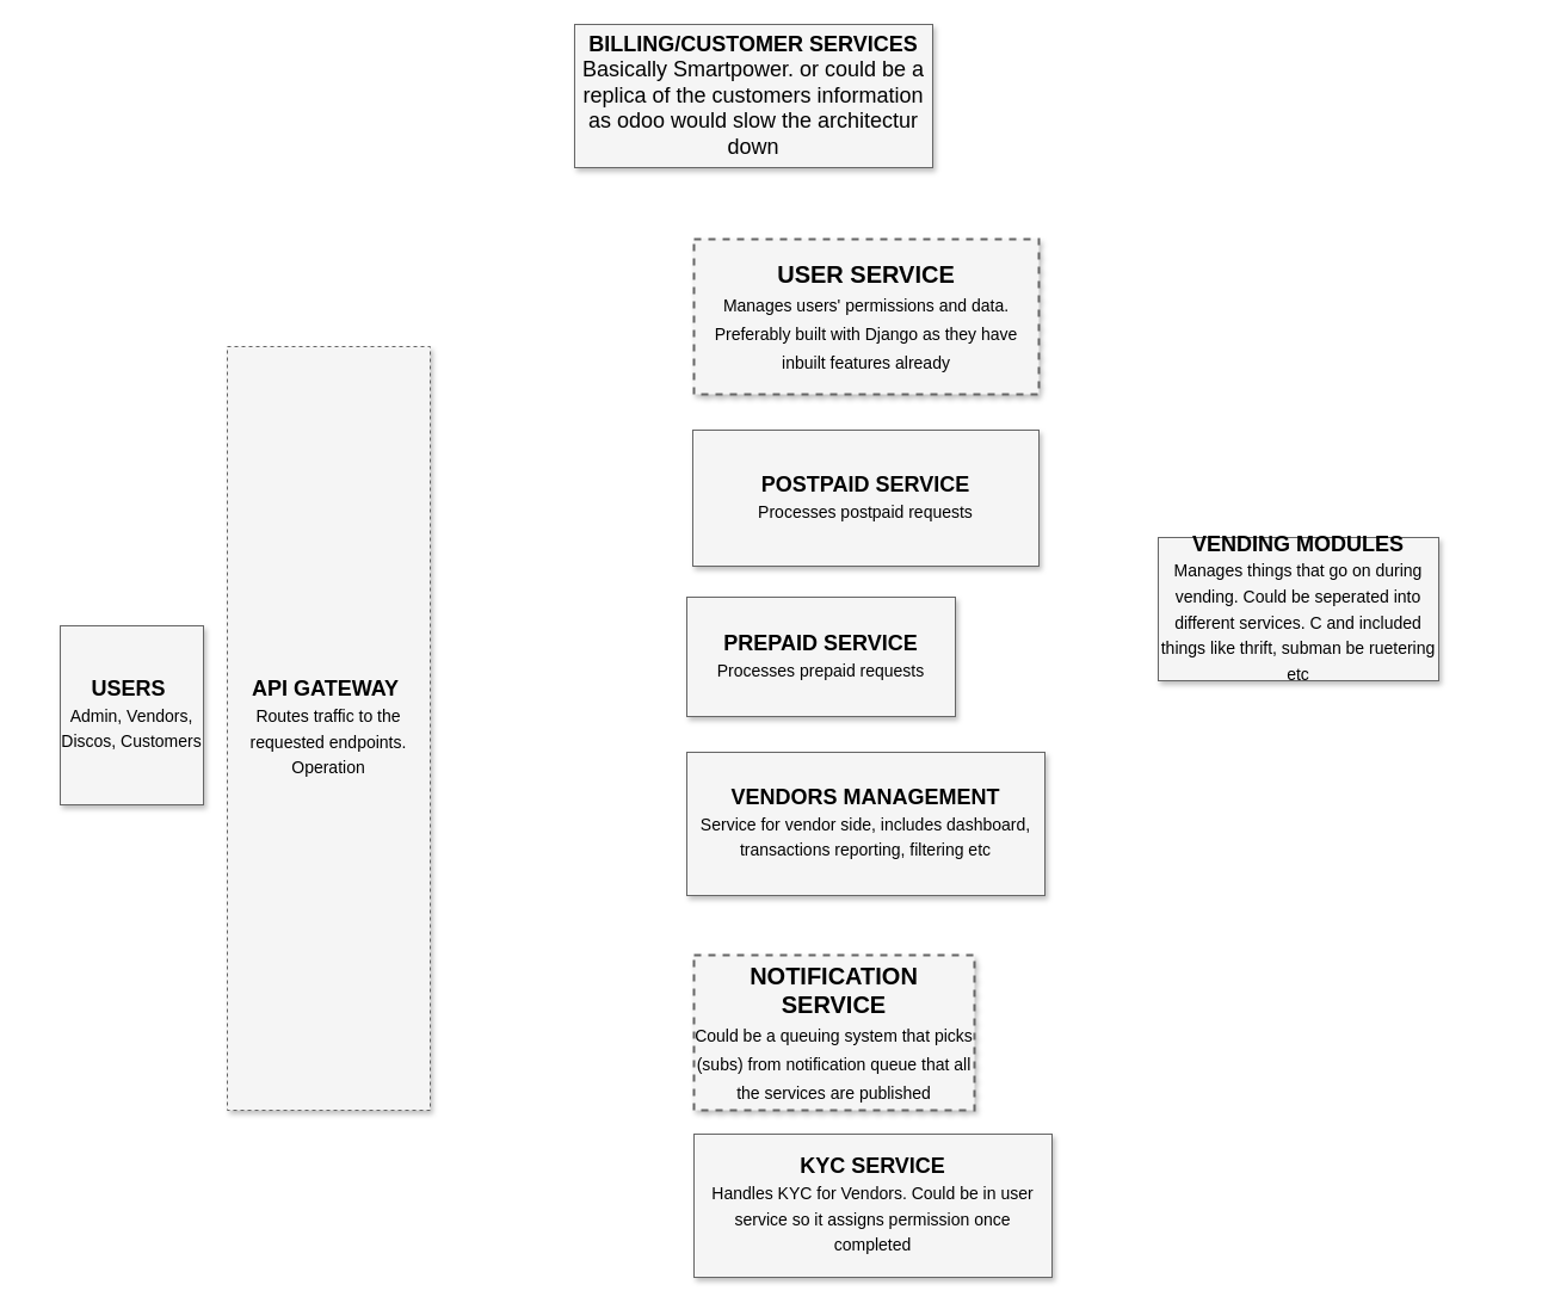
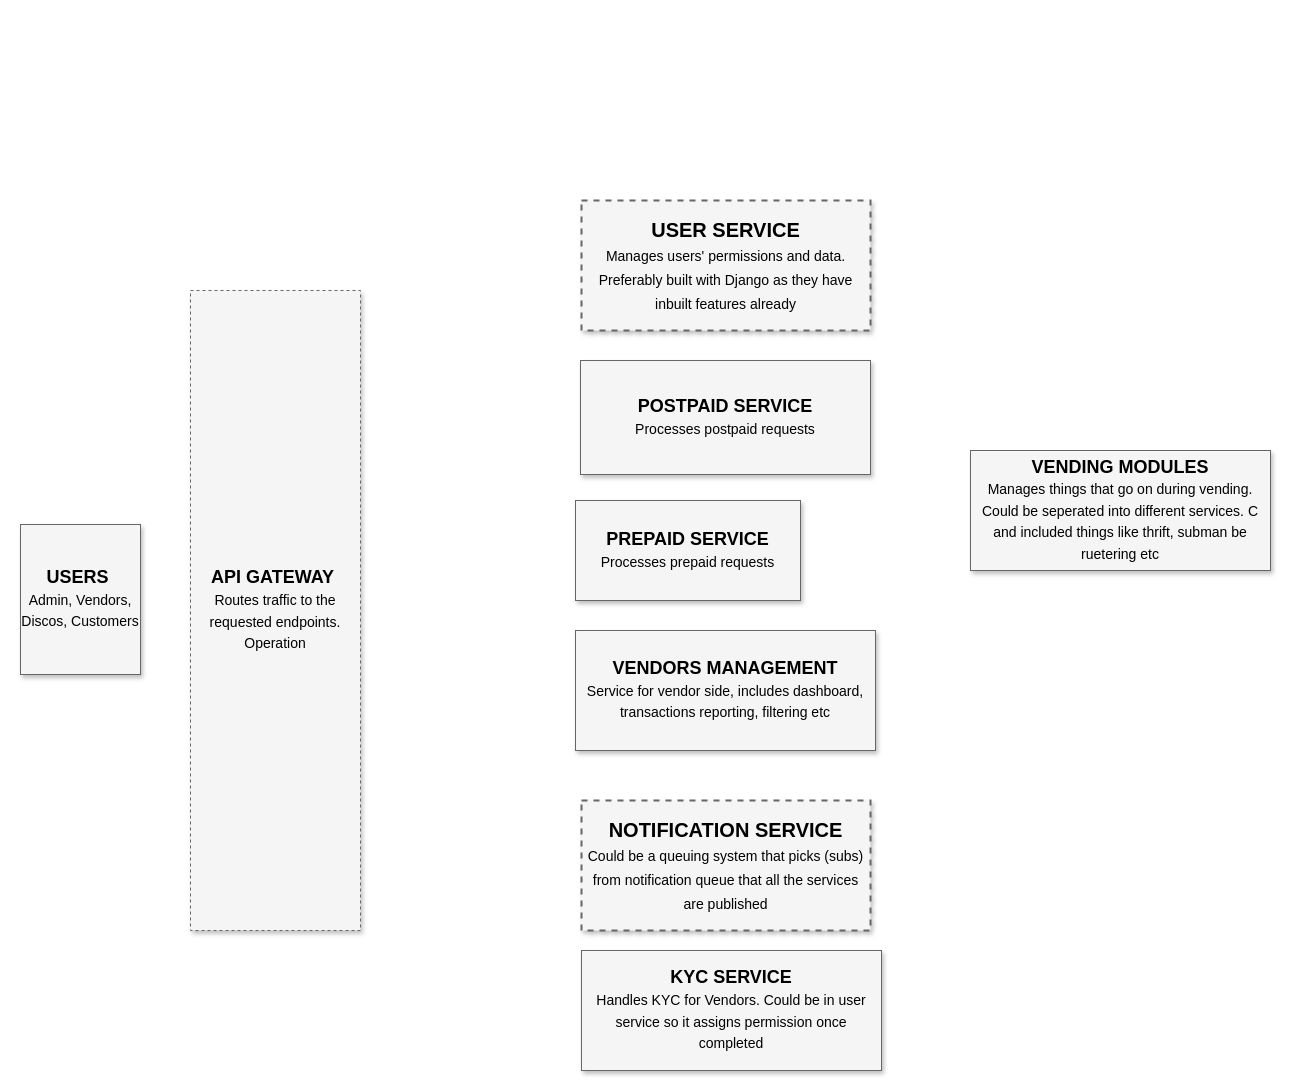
- <mxCell id="11" value="&lt;b&gt;BILLING/CUSTOMER SERVICES&lt;/b&gt;&lt;br&gt;Basically Smartpower. or could be a replica of the customers information as odoo would slow the architectur down" style="whiteSpace=wrap;html=1;shadow=1;fontSize=18;fillColor=#f5f5f5;strokeColor=#666666;" vertex="1" parent="1"><mxGeometry x="481" y="20" width="300" height="120" as="geometry" /></mxCell>
- <mxCell id="6" value="&lt;b&gt;VENDING MODULES&lt;/b&gt;&lt;br&gt;&lt;font style=&quot;font-size: 14px;&quot;&gt;Manages things that go on during vending. Could be seperated into different services. C and included things like thrift, subman be ruetering etc&lt;/font&gt;" style="whiteSpace=wrap;html=1;shadow=1;fontSize=18;fillColor=#f5f5f5;strokeColor=#666666;" parent="1" vertex="1"><mxGeometry x="970" y="450" width="235" height="120" as="geometry" /></mxCell>
+ <mxCell id="6" value="&lt;b&gt;VENDING MODULES&lt;/b&gt;&lt;br&gt;&lt;font style=&quot;font-size: 14px;&quot;&gt;Manages things that go on during vending. Could be seperated into different services. C and included things like thrift, subman be ruetering etc&lt;/font&gt;" style="whiteSpace=wrap;html=1;shadow=1;fontSize=18;fillColor=#f5f5f5;strokeColor=#666666;" parent="1" vertex="1"><mxGeometry x="970" y="450" width="300" height="120" as="geometry" /></mxCell>
- <mxCell id="7" value="&lt;b&gt;USERS&amp;nbsp;&lt;br&gt;&lt;/b&gt;&lt;font style=&quot;font-size: 14px;&quot;&gt;Admin, Vendors, Discos, Customers&lt;/font&gt;" style="whiteSpace=wrap;html=1;shadow=1;fontSize=18;fillColor=#f5f5f5;strokeColor=#666666;" parent="1" vertex="1"><mxGeometry x="50" y="524" width="120" height="150" as="geometry" /></mxCell>
+ <mxCell id="7" value="&lt;b&gt;USERS&amp;nbsp;&lt;br&gt;&lt;/b&gt;&lt;font style=&quot;font-size: 14px;&quot;&gt;Admin, Vendors, Discos, Customers&lt;/font&gt;" style="whiteSpace=wrap;html=1;shadow=1;fontSize=18;fillColor=#f5f5f5;strokeColor=#666666;" parent="1" vertex="1"><mxGeometry x="20" y="524" width="120" height="150" as="geometry" /></mxCell>
- <mxCell id="9" value="&lt;b&gt;NOTIFICATION SERVICE&lt;/b&gt;&lt;br&gt;&lt;span style=&quot;font-size: 14px;&quot;&gt;Could be a queuing system that picks (subs) from notification queue that all the services are published&lt;/span&gt;" style="whiteSpace=wrap;html=1;shadow=1;fontSize=20;fillColor=#f5f5f5;strokeColor=#666666;strokeWidth=2;dashed=1;" vertex="1" parent="1"><mxGeometry x="581" y="800" width="235" height="130" as="geometry" /></mxCell>
+ <mxCell id="9" value="&lt;b&gt;NOTIFICATION SERVICE&lt;/b&gt;&lt;br&gt;&lt;span style=&quot;font-size: 14px;&quot;&gt;Could be a queuing system that picks (subs) from notification queue that all the services are published&lt;/span&gt;" style="whiteSpace=wrap;html=1;shadow=1;fontSize=20;fillColor=#f5f5f5;strokeColor=#666666;strokeWidth=2;dashed=1;" vertex="1" parent="1"><mxGeometry x="581" y="800" width="289" height="130" as="geometry" /></mxCell>
